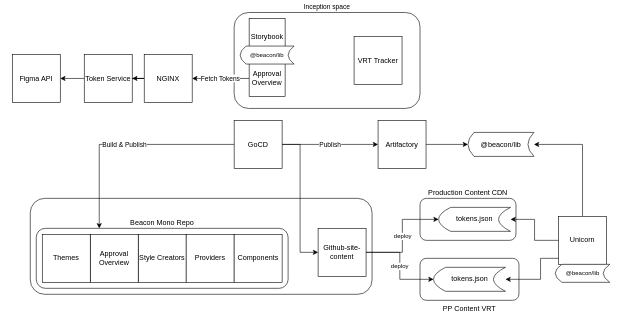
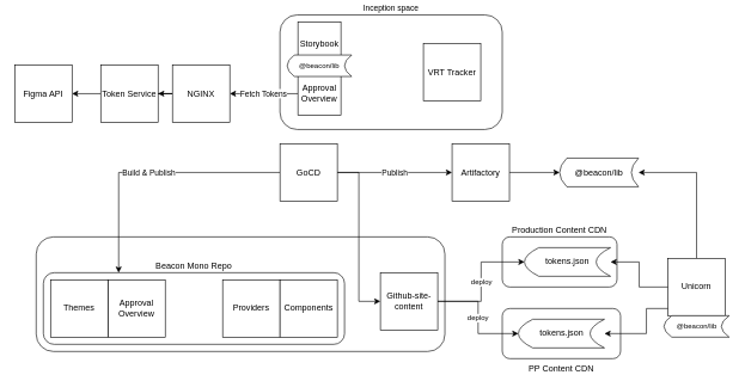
- <mxCell id="24" value="Style Creators" style="whiteSpace=wrap;html=1;aspect=fixed;" vertex="1" parent="1"><mxGeometry x="230" y="390" width="80" height="80" as="geometry" /></mxCell>
- <mxCell id="35" value="PP Content VRT" style="rounded=1;whiteSpace=wrap;html=1;labelPosition=center;verticalLabelPosition=bottom;align=center;verticalAlign=top;" vertex="1" parent="34"><mxGeometry width="165" height="70" as="geometry" /></mxCell>
+ <mxCell id="35" value="PP Content CDN" style="rounded=1;whiteSpace=wrap;html=1;labelPosition=center;verticalLabelPosition=bottom;align=center;verticalAlign=top;" vertex="1" parent="34"><mxGeometry width="165" height="70" as="geometry" /></mxCell>
